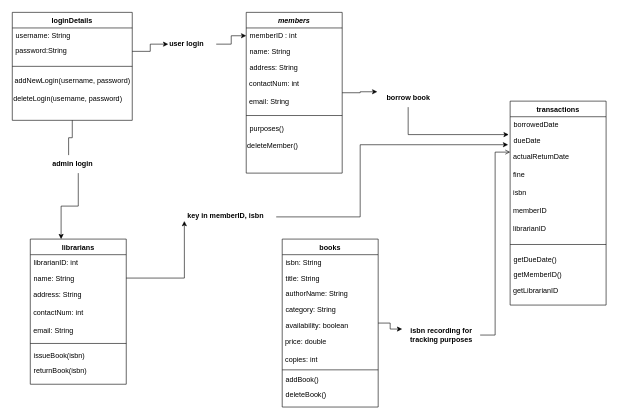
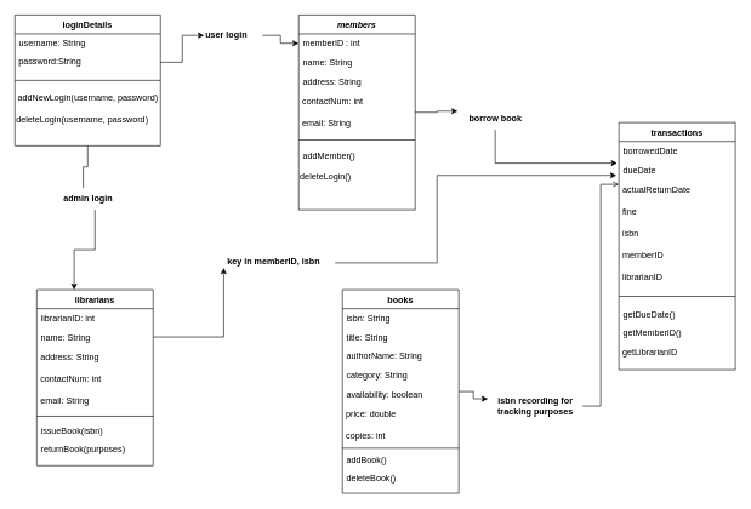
- <mxCell id="61" value="&lt;b&gt;user login&lt;/b&gt;" style="text;html=1;align=left;verticalAlign=middle;resizable=0;points=[];autosize=1;strokeColor=none;fillColor=none;" parent="1" vertex="1"><mxGeometry x="280" y="58" width="80" height="30" as="geometry" /></mxCell>
+ <mxCell id="61" value="&lt;b&gt;user login&lt;/b&gt;" style="text;html=1;align=left;verticalAlign=middle;resizable=0;points=[];autosize=1;strokeColor=none;fillColor=none;" parent="1" vertex="1"><mxGeometry x="280" y="33" width="80" height="30" as="geometry" /></mxCell>
- <mxCell id="9" value="purposes()" style="text;align=left;verticalAlign=top;spacingLeft=4;spacingRight=4;overflow=hidden;rotatable=0;points=[[0,0.5],[1,0.5]];portConstraint=eastwest;" parent="2" vertex="1"><mxGeometry y="180" width="160" height="28" as="geometry" /></mxCell>
+ <mxCell id="9" value="addMember()" style="text;align=left;verticalAlign=top;spacingLeft=4;spacingRight=4;overflow=hidden;rotatable=0;points=[[0,0.5],[1,0.5]];portConstraint=eastwest;" parent="2" vertex="1"><mxGeometry y="180" width="160" height="28" as="geometry" /></mxCell>
- <mxCell id="10" value="deleteMember()" style="text;html=1;align=left;verticalAlign=middle;resizable=0;points=[];autosize=1;strokeColor=none;fillColor=none;" parent="2" vertex="1"><mxGeometry y="208" width="160" height="30" as="geometry" /></mxCell>
+ <mxCell id="10" value="deleteLogin()" style="text;html=1;align=left;verticalAlign=middle;resizable=0;points=[];autosize=1;strokeColor=none;fillColor=none;" parent="2" vertex="1"><mxGeometry y="208" width="160" height="30" as="geometry" /></mxCell>
- <mxCell id="19" value="returnBook(isbn)" style="text;align=left;verticalAlign=top;spacingLeft=4;spacingRight=4;overflow=hidden;rotatable=0;points=[[0,0.5],[1,0.5]];portConstraint=eastwest;" parent="11" vertex="1"><mxGeometry y="206" width="160" height="26" as="geometry" /></mxCell>
+ <mxCell id="19" value="returnBook(purposes)" style="text;align=left;verticalAlign=top;spacingLeft=4;spacingRight=4;overflow=hidden;rotatable=0;points=[[0,0.5],[1,0.5]];portConstraint=eastwest;" parent="11" vertex="1"><mxGeometry y="206" width="160" height="26" as="geometry" /></mxCell>
